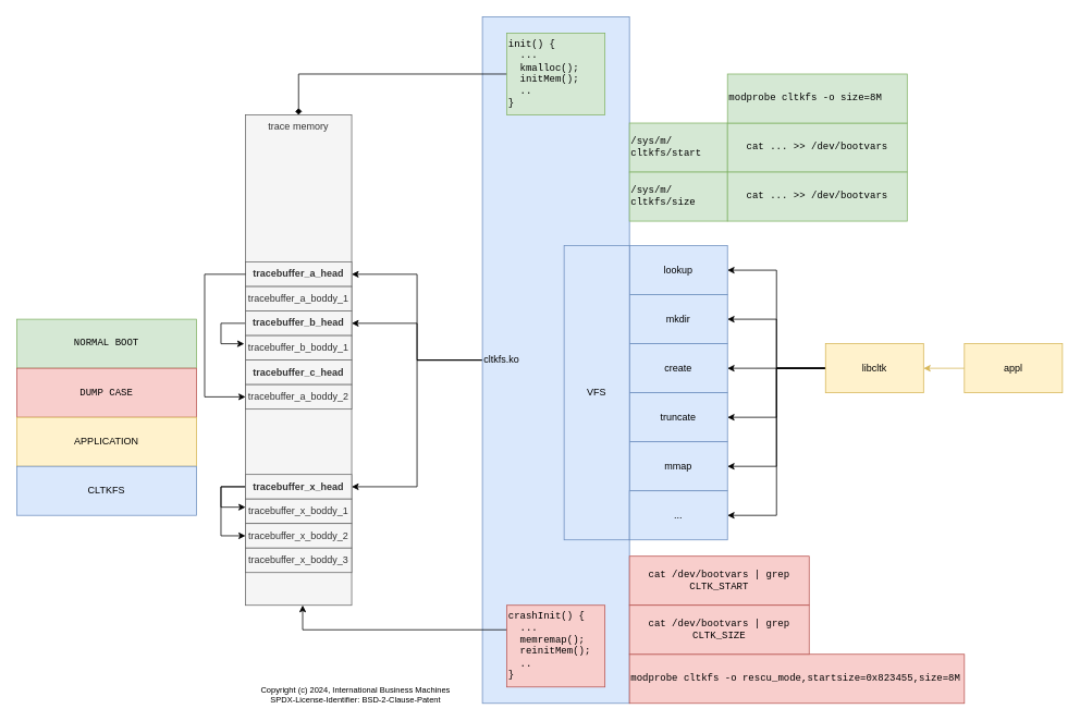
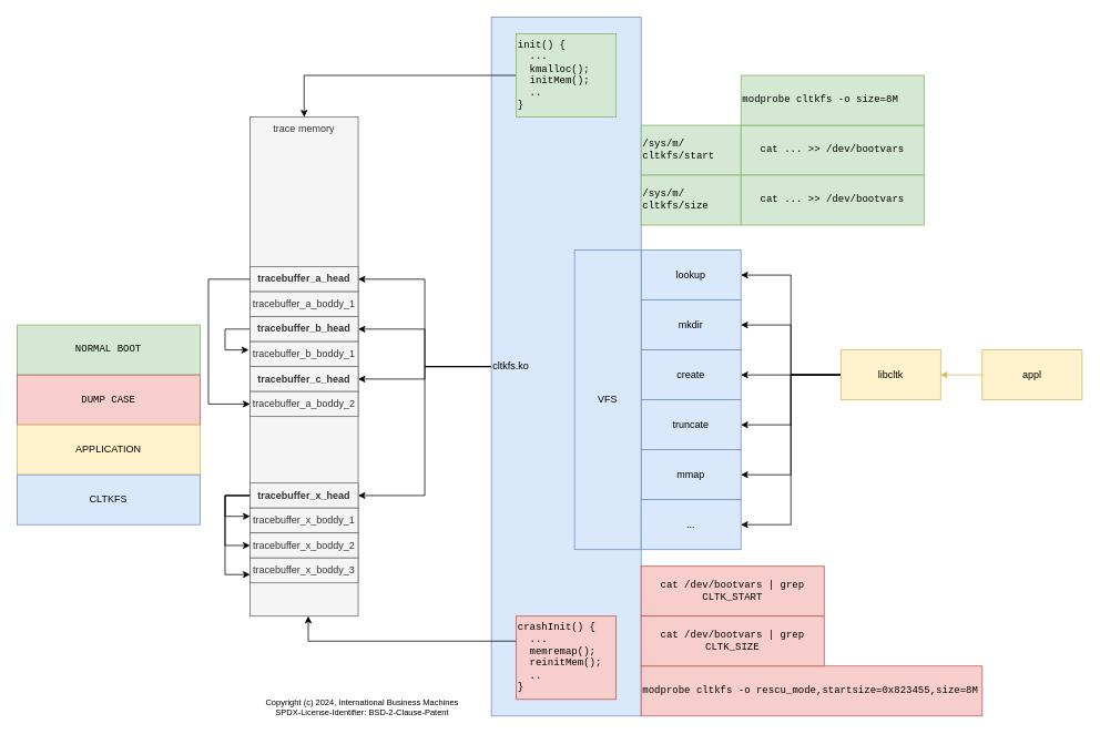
- <mxCell id="21" style="edgeStyle=orthogonalEdgeStyle;rounded=0;orthogonalLoop=1;jettySize=auto;html=1;entryX=0.5;entryY=0;entryDx=0;entryDy=0;fontFamily=Courier New;endArrow=diamond;" parent="1" source="22" target="7" edge="1"><mxGeometry relative="1" as="geometry" /></mxCell>
+ <mxCell id="21" style="edgeStyle=orthogonalEdgeStyle;rounded=0;orthogonalLoop=1;jettySize=auto;html=1;entryX=0.5;entryY=0;entryDx=0;entryDy=0;fontFamily=Courier New;" parent="1" source="22" target="7" edge="1"><mxGeometry relative="1" as="geometry" /></mxCell>
+ <mxCell id="4" style="edgeStyle=orthogonalEdgeStyle;rounded=0;orthogonalLoop=1;jettySize=auto;html=1;entryX=1;entryY=0.5;entryDx=0;entryDy=0;fontFamily=Courier New;" parent="1" source="6" target="11" edge="1"><mxGeometry relative="1" as="geometry" /></mxCell>
+ <mxCell id="14" style="edgeStyle=orthogonalEdgeStyle;rounded=0;orthogonalLoop=1;jettySize=auto;html=1;fontSize=12;" parent="1" source="15" target="54" edge="1"><mxGeometry relative="1" as="geometry"><mxPoint x="280" y="690" as="targetPoint" /><Array as="points"><mxPoint x="270" y="595" /><mxPoint x="270" y="690" /></Array></mxGeometry></mxCell>
